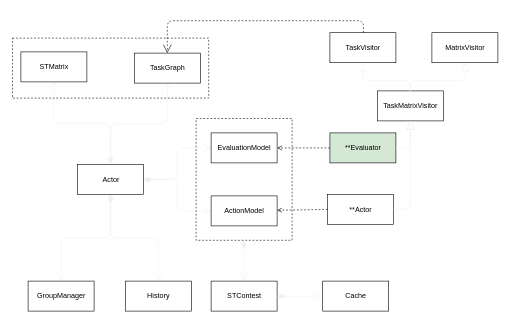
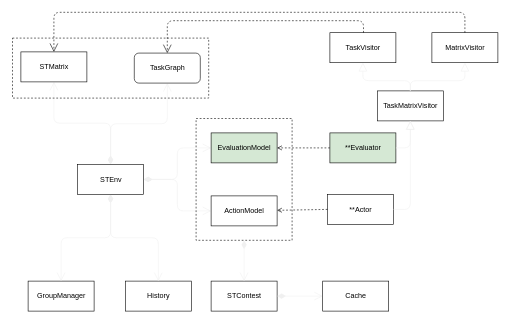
+ <mxCell id="17" value="" style="endArrow=open;endSize=12;dashed=1;html=1;exitX=0.5;exitY=0;exitDx=0;exitDy=0;entryX=0.5;entryY=0;entryDx=0;entryDy=0;edgeStyle=orthogonalEdgeStyle;" parent="1" source="16" target="10" edge="1"><mxGeometry width="160" relative="1" as="geometry"><mxPoint x="262" y="225" as="sourcePoint" /><mxPoint x="422" y="225" as="targetPoint" /><Array as="points"><mxPoint x="774" y="20" /><mxPoint x="89" y="20" /></Array></mxGeometry></mxCell>
- <mxCell id="11" value="TaskGraph" style="html=1;" parent="9" vertex="1"><mxGeometry x="189" y="2" width="110" height="50" as="geometry" /></mxCell>
+ <mxCell id="11" value="TaskGraph" style="html=1;rounded=1;" parent="9" vertex="1"><mxGeometry x="189" y="2" width="110" height="50" as="geometry" /></mxCell>
- <mxCell id="13" value="EvaluationModel" style="html=1;" parent="12" vertex="1"><mxGeometry x="1" width="110" height="50" as="geometry" /></mxCell>
+ <mxCell id="13" value="EvaluationModel" style="html=1;fillColor=#d5e8d4;" parent="12" vertex="1"><mxGeometry x="1" width="110" height="50" as="geometry" /></mxCell>
- <mxCell id="2" value="Actor" style="html=1;" parent="1" vertex="1"><mxGeometry x="128.5" y="273.5" width="110" height="50" as="geometry" /></mxCell>
+ <mxCell id="2" value="STEnv" style="html=1;" parent="1" vertex="1"><mxGeometry x="128.5" y="273.5" width="110" height="50" as="geometry" /></mxCell>
